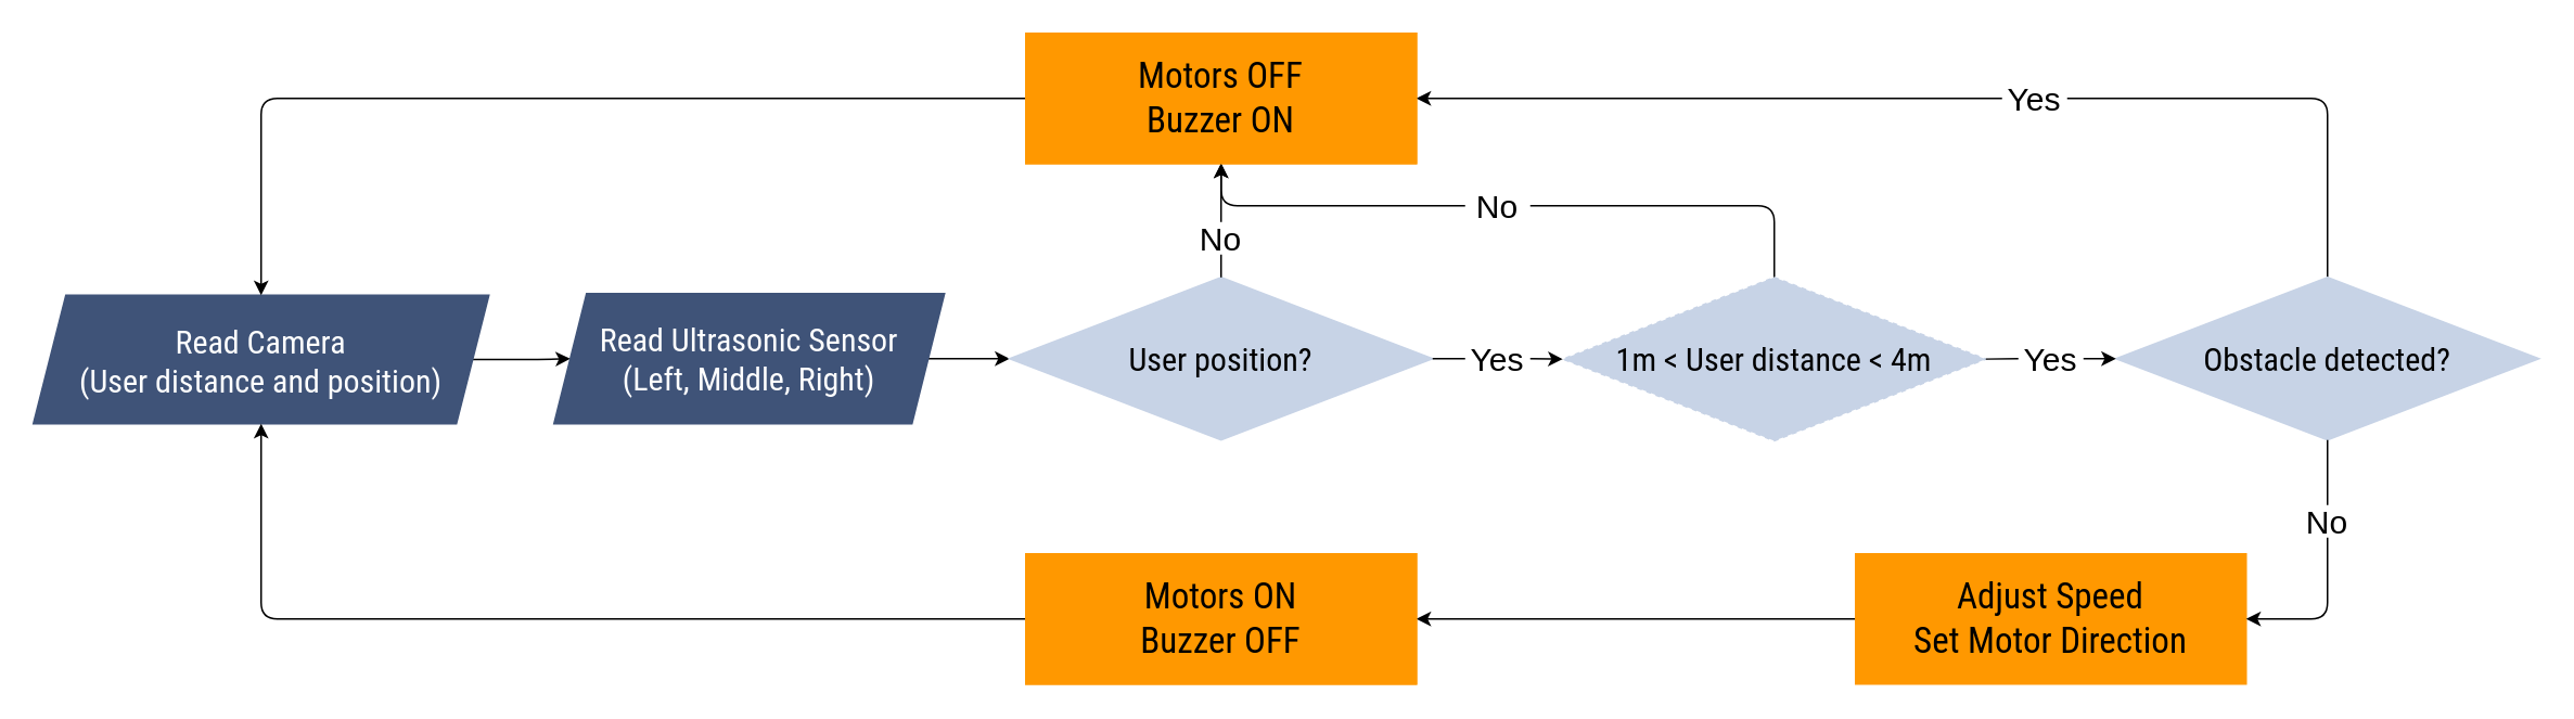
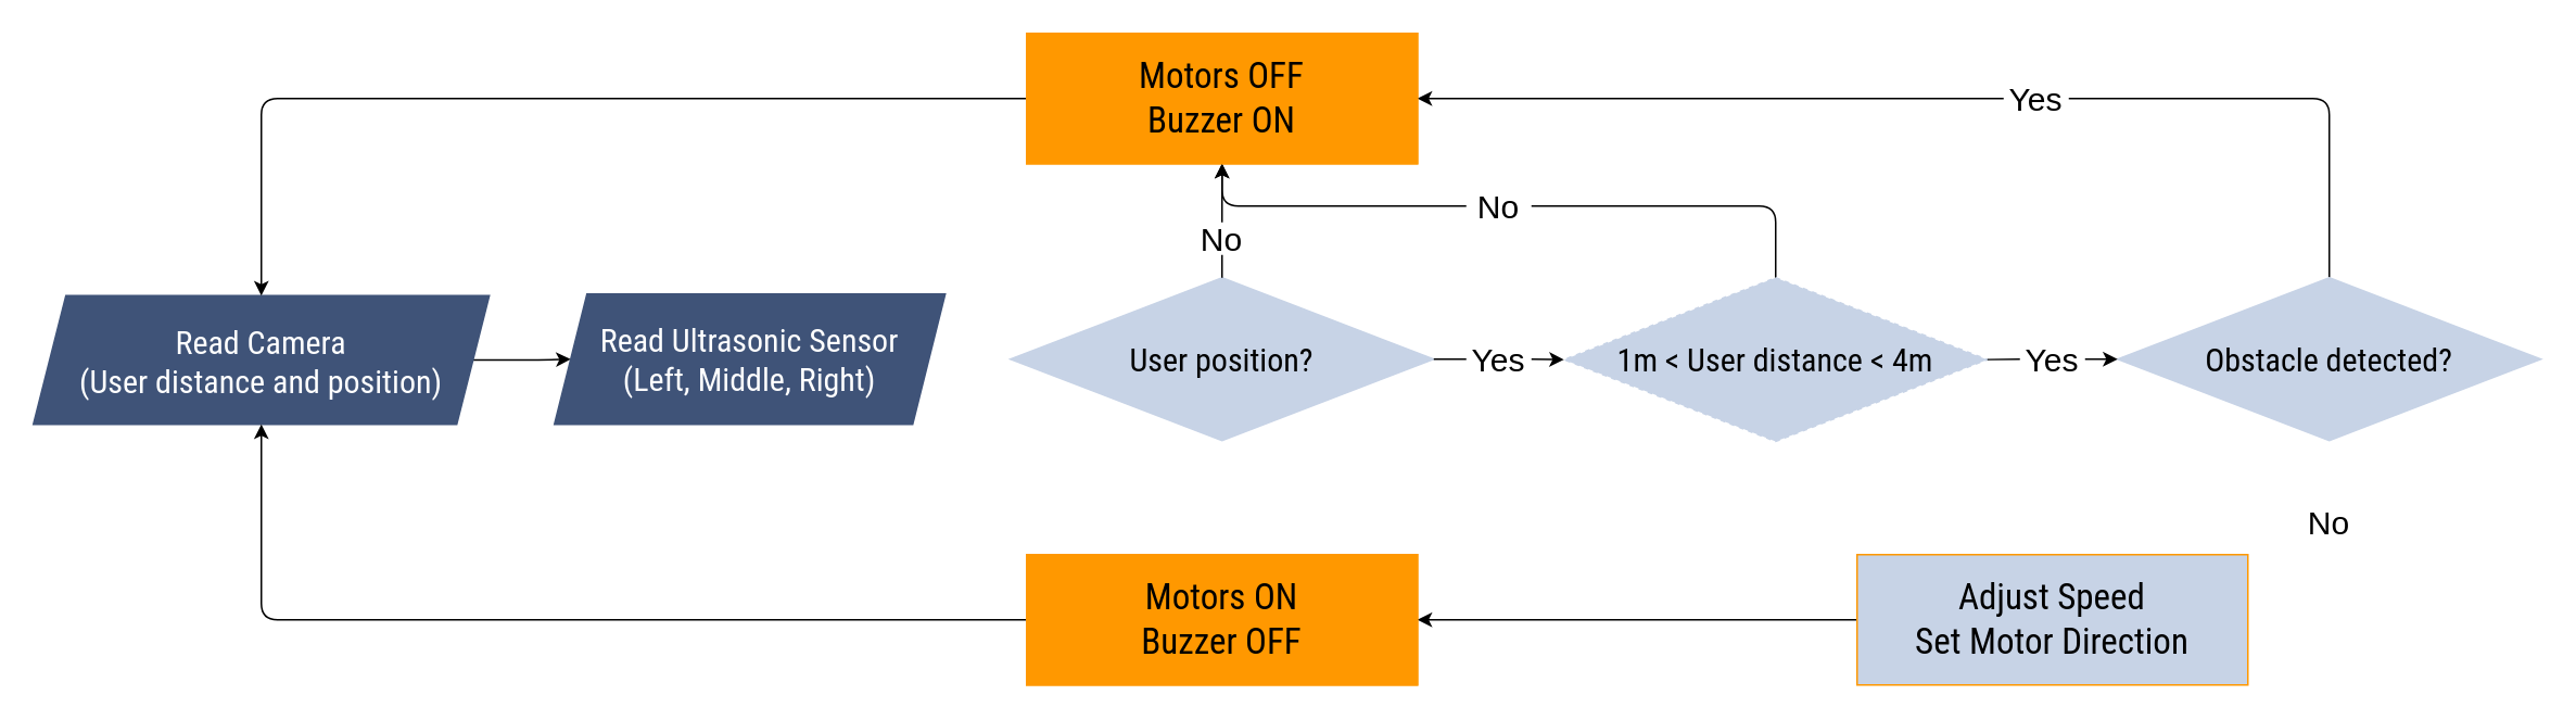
- <mxCell id="4" value="" style="edgeStyle=orthogonalEdgeStyle;rounded=0;orthogonalLoop=1;jettySize=auto;html=1;" parent="1" source="5" target="6" edge="1"><mxGeometry relative="1" as="geometry" /></mxCell>
- <mxCell id="30" value="" style="endArrow=classic;html=1;fontSize=38;fontColor=#FFFFFF;entryX=1;entryY=0.5;entryDx=0;entryDy=0;exitX=0.5;exitY=1;exitDx=0;exitDy=0;" edge="1" parent="1" source="24" target="12"><mxGeometry width="50" height="50" relative="1" as="geometry"><mxPoint x="1200" y="280" as="sourcePoint" /><mxPoint x="1250" y="230" as="targetPoint" /><Array as="points"><mxPoint x="1430" y="380" /></Array></mxGeometry></mxCell>
- <mxCell id="12" value="Adjust Speed&lt;br style=&quot;font-size: 22px;&quot;&gt;Set Motor Direction" style="whiteSpace=wrap;html=1;fontSize=22;fontFamily=Roboto Condensed;fontSource=https%3A%2F%2Ffonts.googleapis.com%2Fcss%3Ffamily%3DRoboto%2BCondensed;fillColor=#FF9800;strokeColor=#FF9800;" parent="1" vertex="1"><mxGeometry x="1140" y="340" width="240" height="80" as="geometry" /></mxCell>
+ <mxCell id="12" value="Adjust Speed&lt;br style=&quot;font-size: 22px;&quot;&gt;Set Motor Direction" style="whiteSpace=wrap;html=1;fontSize=22;fontFamily=Roboto Condensed;fontSource=https%3A%2F%2Ffonts.googleapis.com%2Fcss%3Ffamily%3DRoboto%2BCondensed;fillColor=#c7d3e6;strokeColor=#FF9800;" parent="1" vertex="1"><mxGeometry x="1140" y="340" width="240" height="80" as="geometry" /></mxCell>
